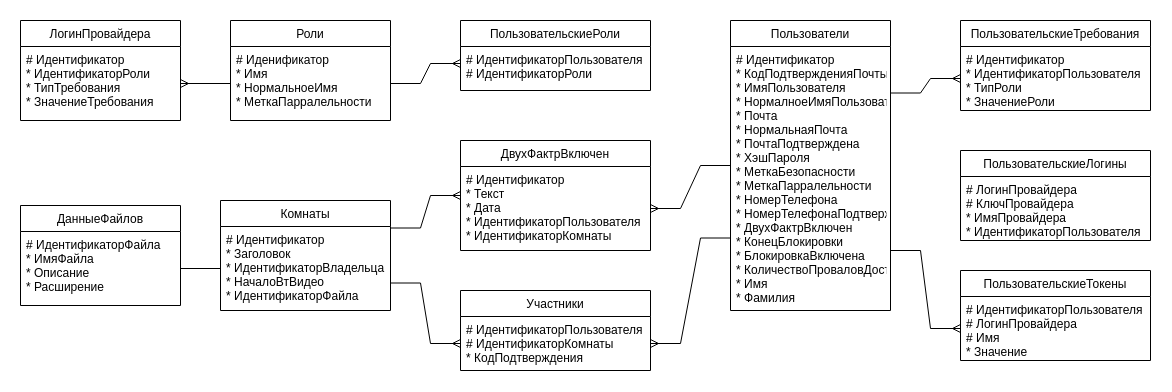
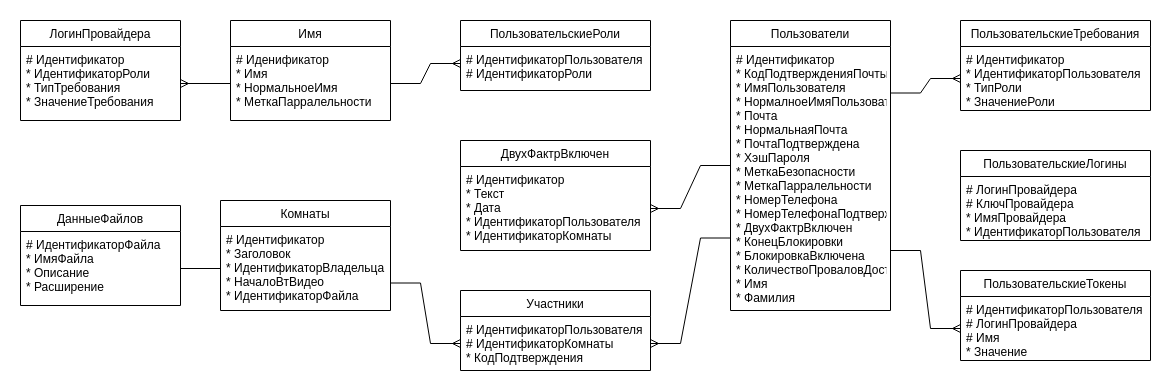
- <mxCell id="2" value="Роли" style="swimlane;fontStyle=0;align=center;verticalAlign=top;childLayout=stackLayout;horizontal=1;startSize=26;horizontalStack=0;resizeParent=1;resizeLast=0;collapsible=1;marginBottom=0;rounded=0;shadow=0;strokeWidth=1;" parent="1" vertex="1"><mxGeometry x="230" y="20" width="160" height="100" as="geometry"><mxRectangle x="230" y="140" width="160" height="26" as="alternateBounds" /></mxGeometry></mxCell>
+ <mxCell id="2" value="Имя" style="swimlane;fontStyle=0;align=center;verticalAlign=top;childLayout=stackLayout;horizontal=1;startSize=26;horizontalStack=0;resizeParent=1;resizeLast=0;collapsible=1;marginBottom=0;rounded=0;shadow=0;strokeWidth=1;" parent="1" vertex="1"><mxGeometry x="230" y="20" width="160" height="100" as="geometry"><mxRectangle x="230" y="140" width="160" height="26" as="alternateBounds" /></mxGeometry></mxCell>
- <mxCell id="29" value="" style="edgeStyle=entityRelationEdgeStyle;fontSize=12;html=1;endArrow=ERmany;rounded=0;entryX=0;entryY=0.5;entryDx=0;entryDy=0;exitX=1;exitY=0.25;exitDx=0;exitDy=0;" edge="1" parent="1" source="22" target="25"><mxGeometry width="100" height="100" relative="1" as="geometry"><mxPoint x="420" y="215" as="sourcePoint" /><mxPoint x="470" y="150" as="targetPoint" /></mxGeometry></mxCell>
